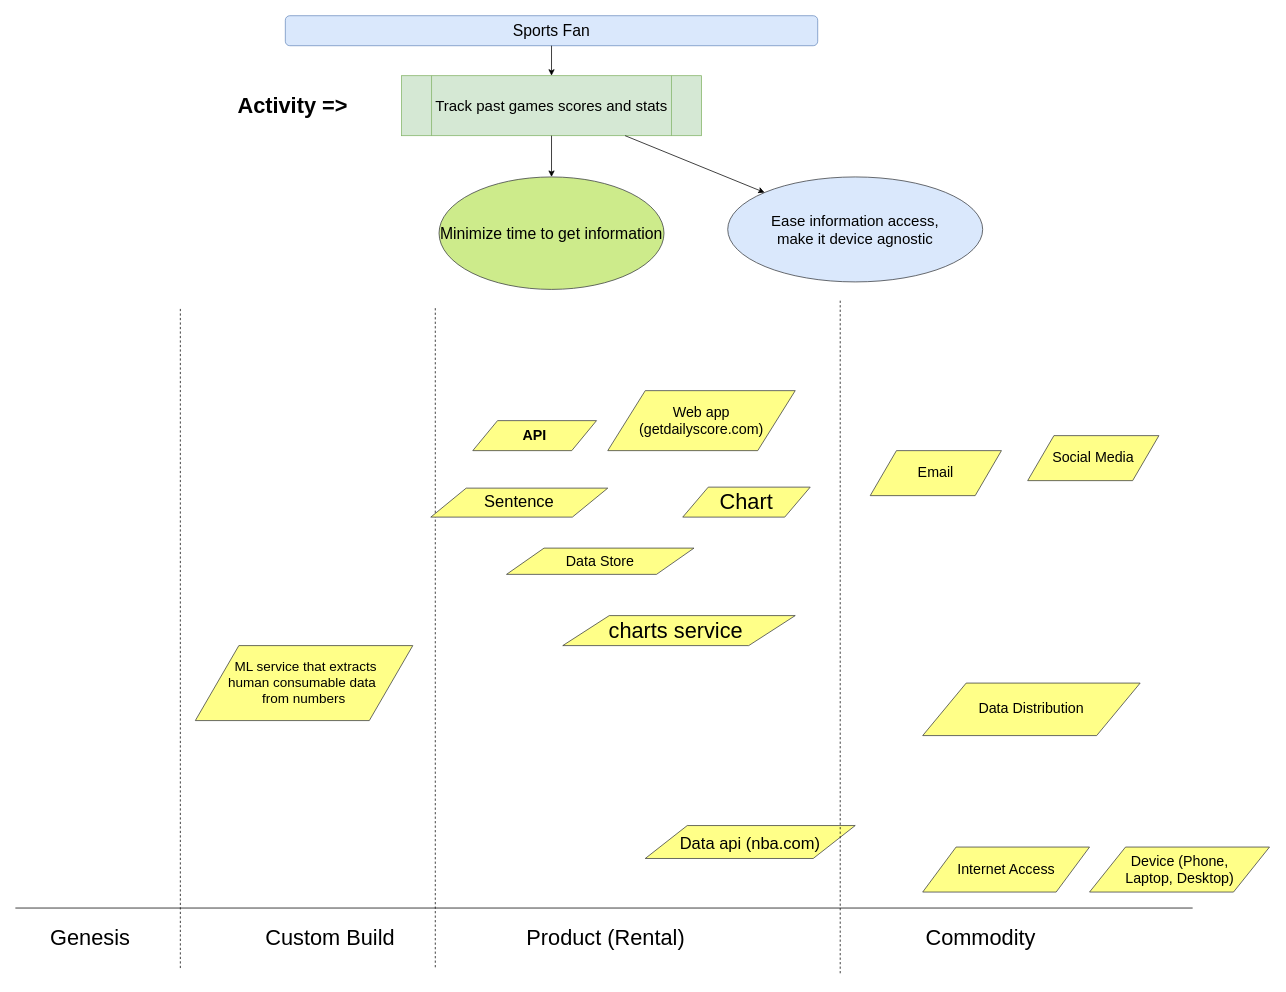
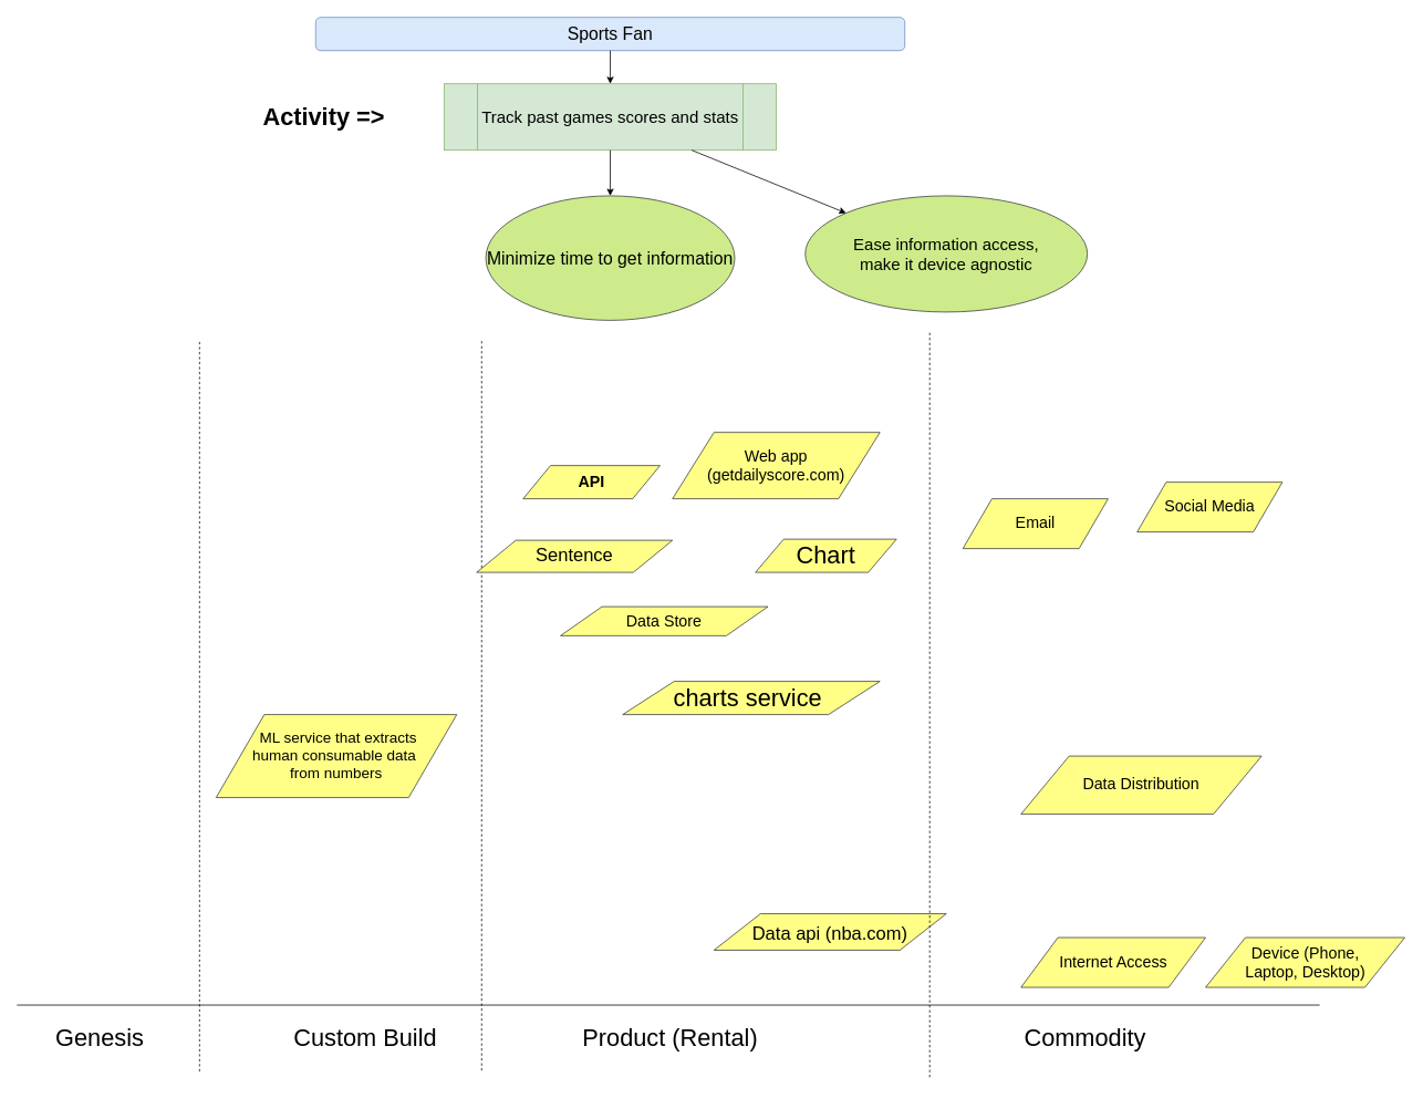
- <mxCell id="6" value="Ease information access, &lt;br&gt;make it device agnostic" style="ellipse;whiteSpace=wrap;html=1;fillColor=#dae8fc;strokeColor=#36393d;fontSize=20;" parent="1" vertex="1"><mxGeometry x="970" y="235" width="340" height="140" as="geometry" /></mxCell>
+ <mxCell id="6" value="Ease information access, &lt;br&gt;make it device agnostic" style="ellipse;whiteSpace=wrap;html=1;fillColor=#cdeb8b;strokeColor=#36393d;fontSize=20;" parent="1" vertex="1"><mxGeometry x="970" y="235" width="340" height="140" as="geometry" /></mxCell>
